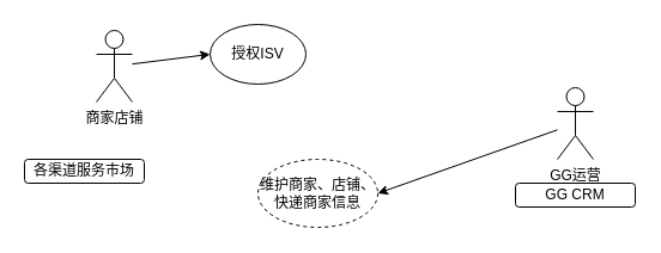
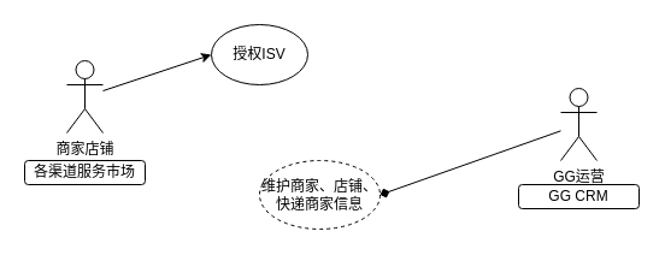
- <mxCell id="3" value="商家店铺" style="shape=umlActor;verticalLabelPosition=bottom;verticalAlign=top;html=1;outlineConnect=0;" parent="1" vertex="1"><mxGeometry x="80" y="25" width="30" height="60" as="geometry" /></mxCell>
+ <mxCell id="3" value="商家店铺" style="shape=umlActor;verticalLabelPosition=bottom;verticalAlign=top;html=1;outlineConnect=0;" parent="1" vertex="1"><mxGeometry x="55" y="50" width="30" height="60" as="geometry" /></mxCell>
- <mxCell id="9" value="" style="endArrow=classic;html=1;rounded=0;entryX=1;entryY=0.5;entryDx=0;entryDy=0;" parent="1" source="7" target="6" edge="1"><mxGeometry width="50" height="50" relative="1" as="geometry"><mxPoint x="465" y="300" as="sourcePoint" /><mxPoint x="515" y="250" as="targetPoint" /></mxGeometry></mxCell>
+ <mxCell id="9" value="" style="endArrow=diamond;html=1;rounded=0;entryX=1;entryY=0.5;entryDx=0;entryDy=0;" parent="1" source="7" target="6" edge="1"><mxGeometry width="50" height="50" relative="1" as="geometry"><mxPoint x="465" y="300" as="sourcePoint" /><mxPoint x="515" y="250" as="targetPoint" /></mxGeometry></mxCell>
